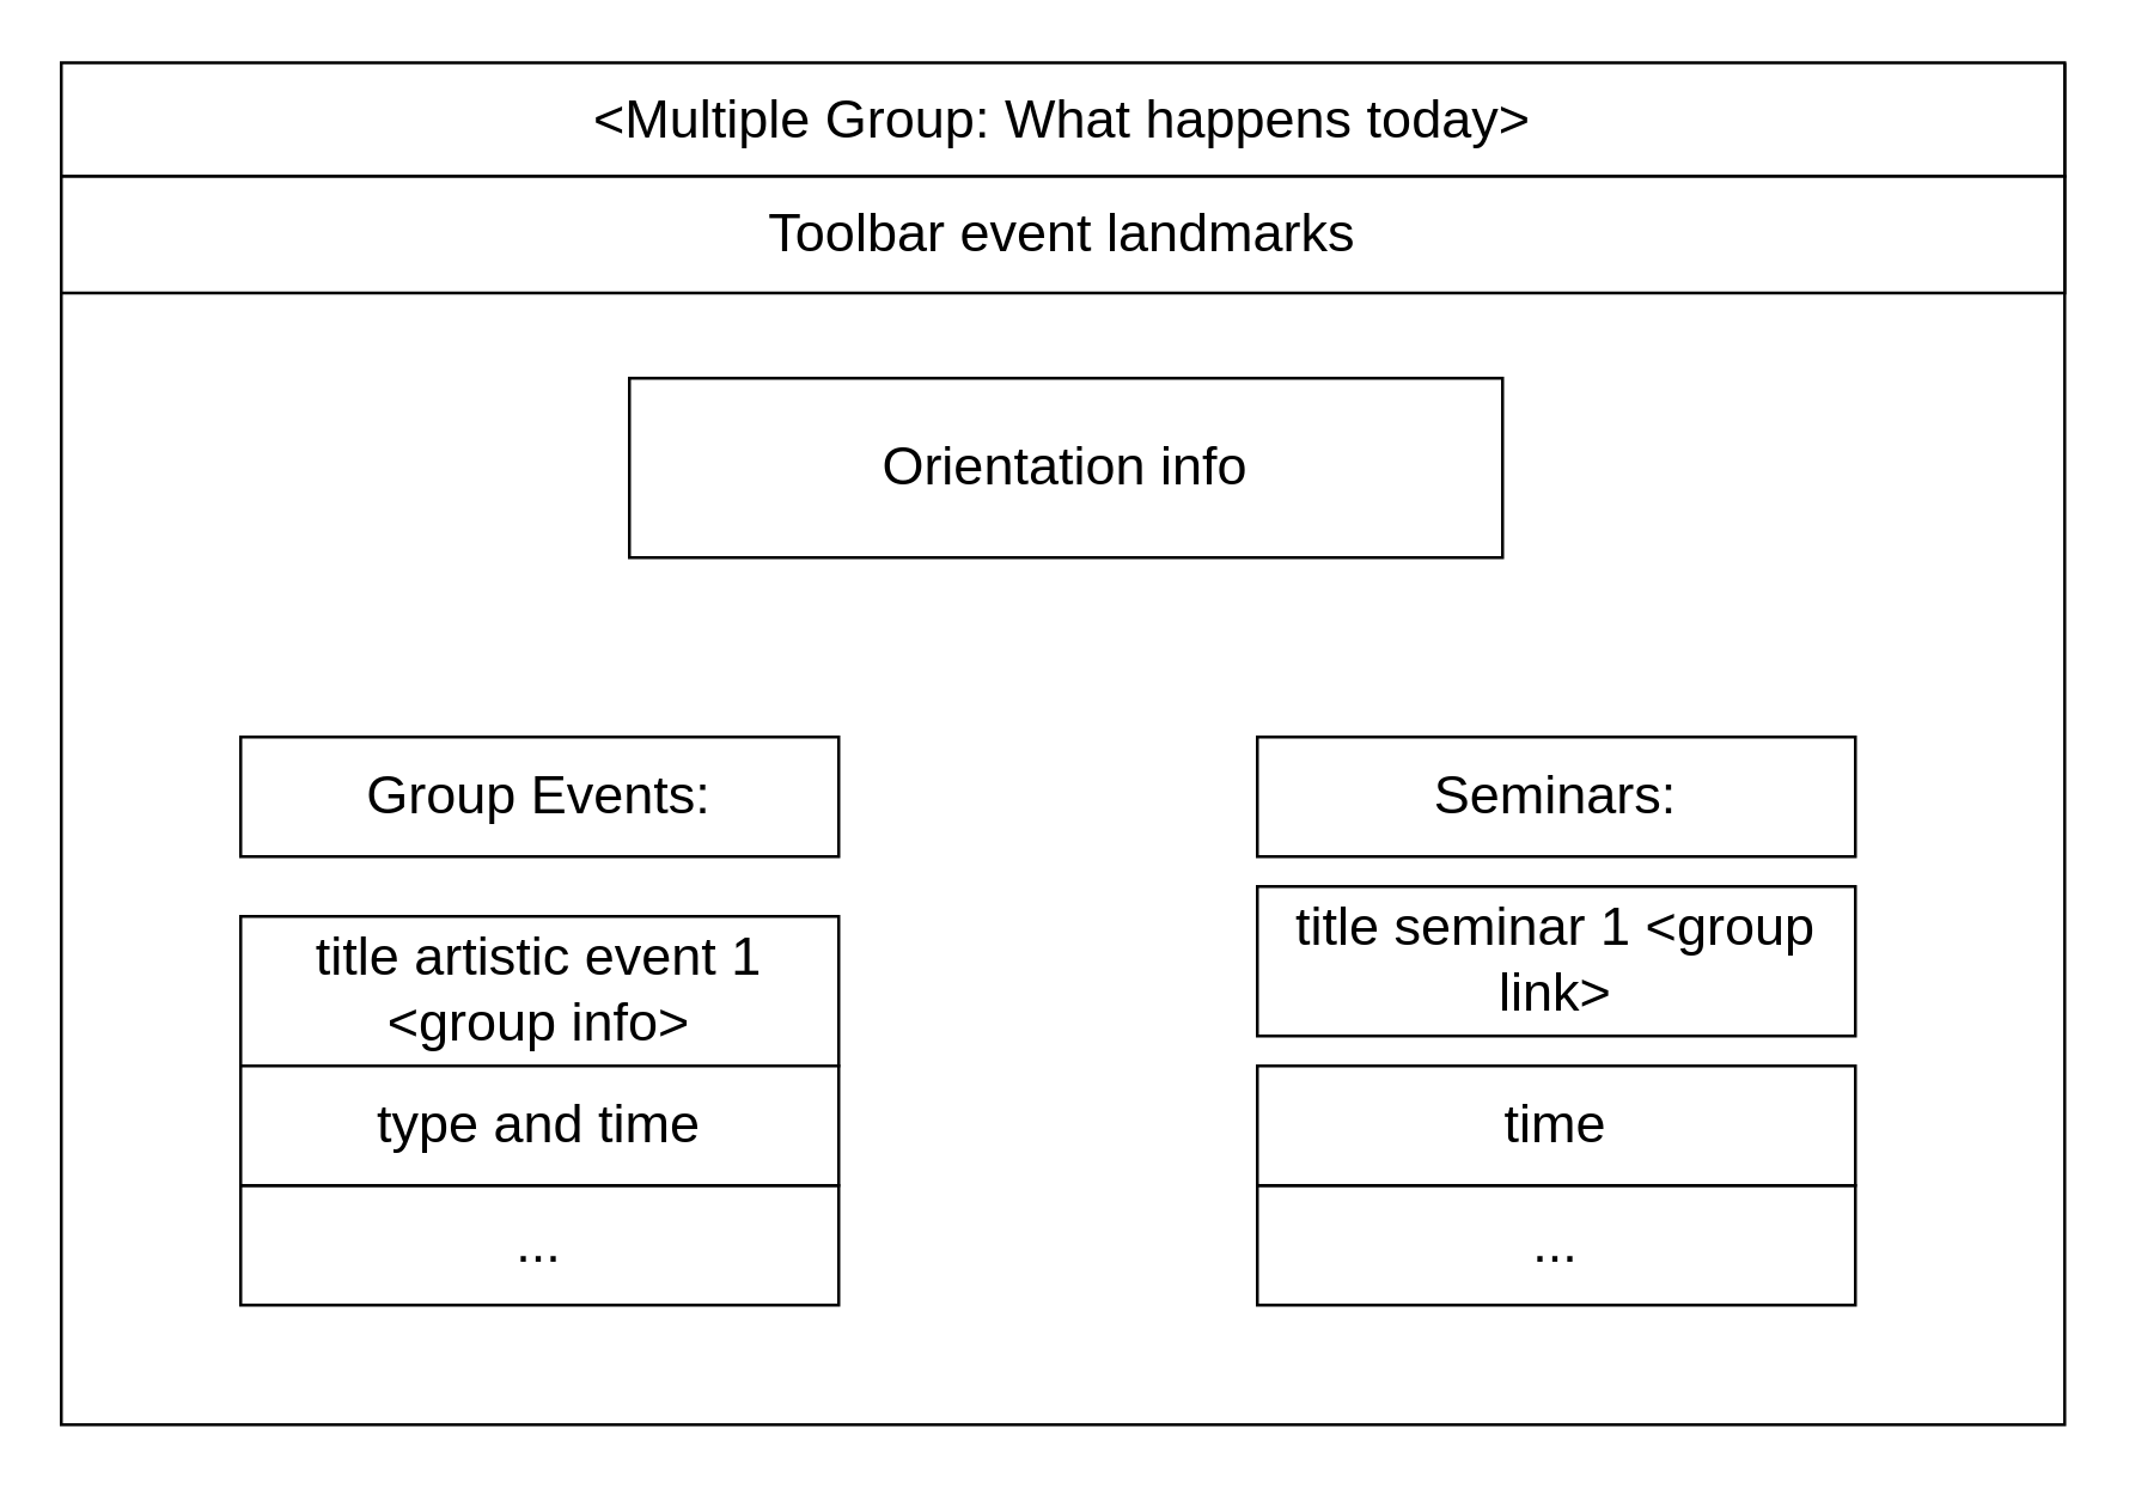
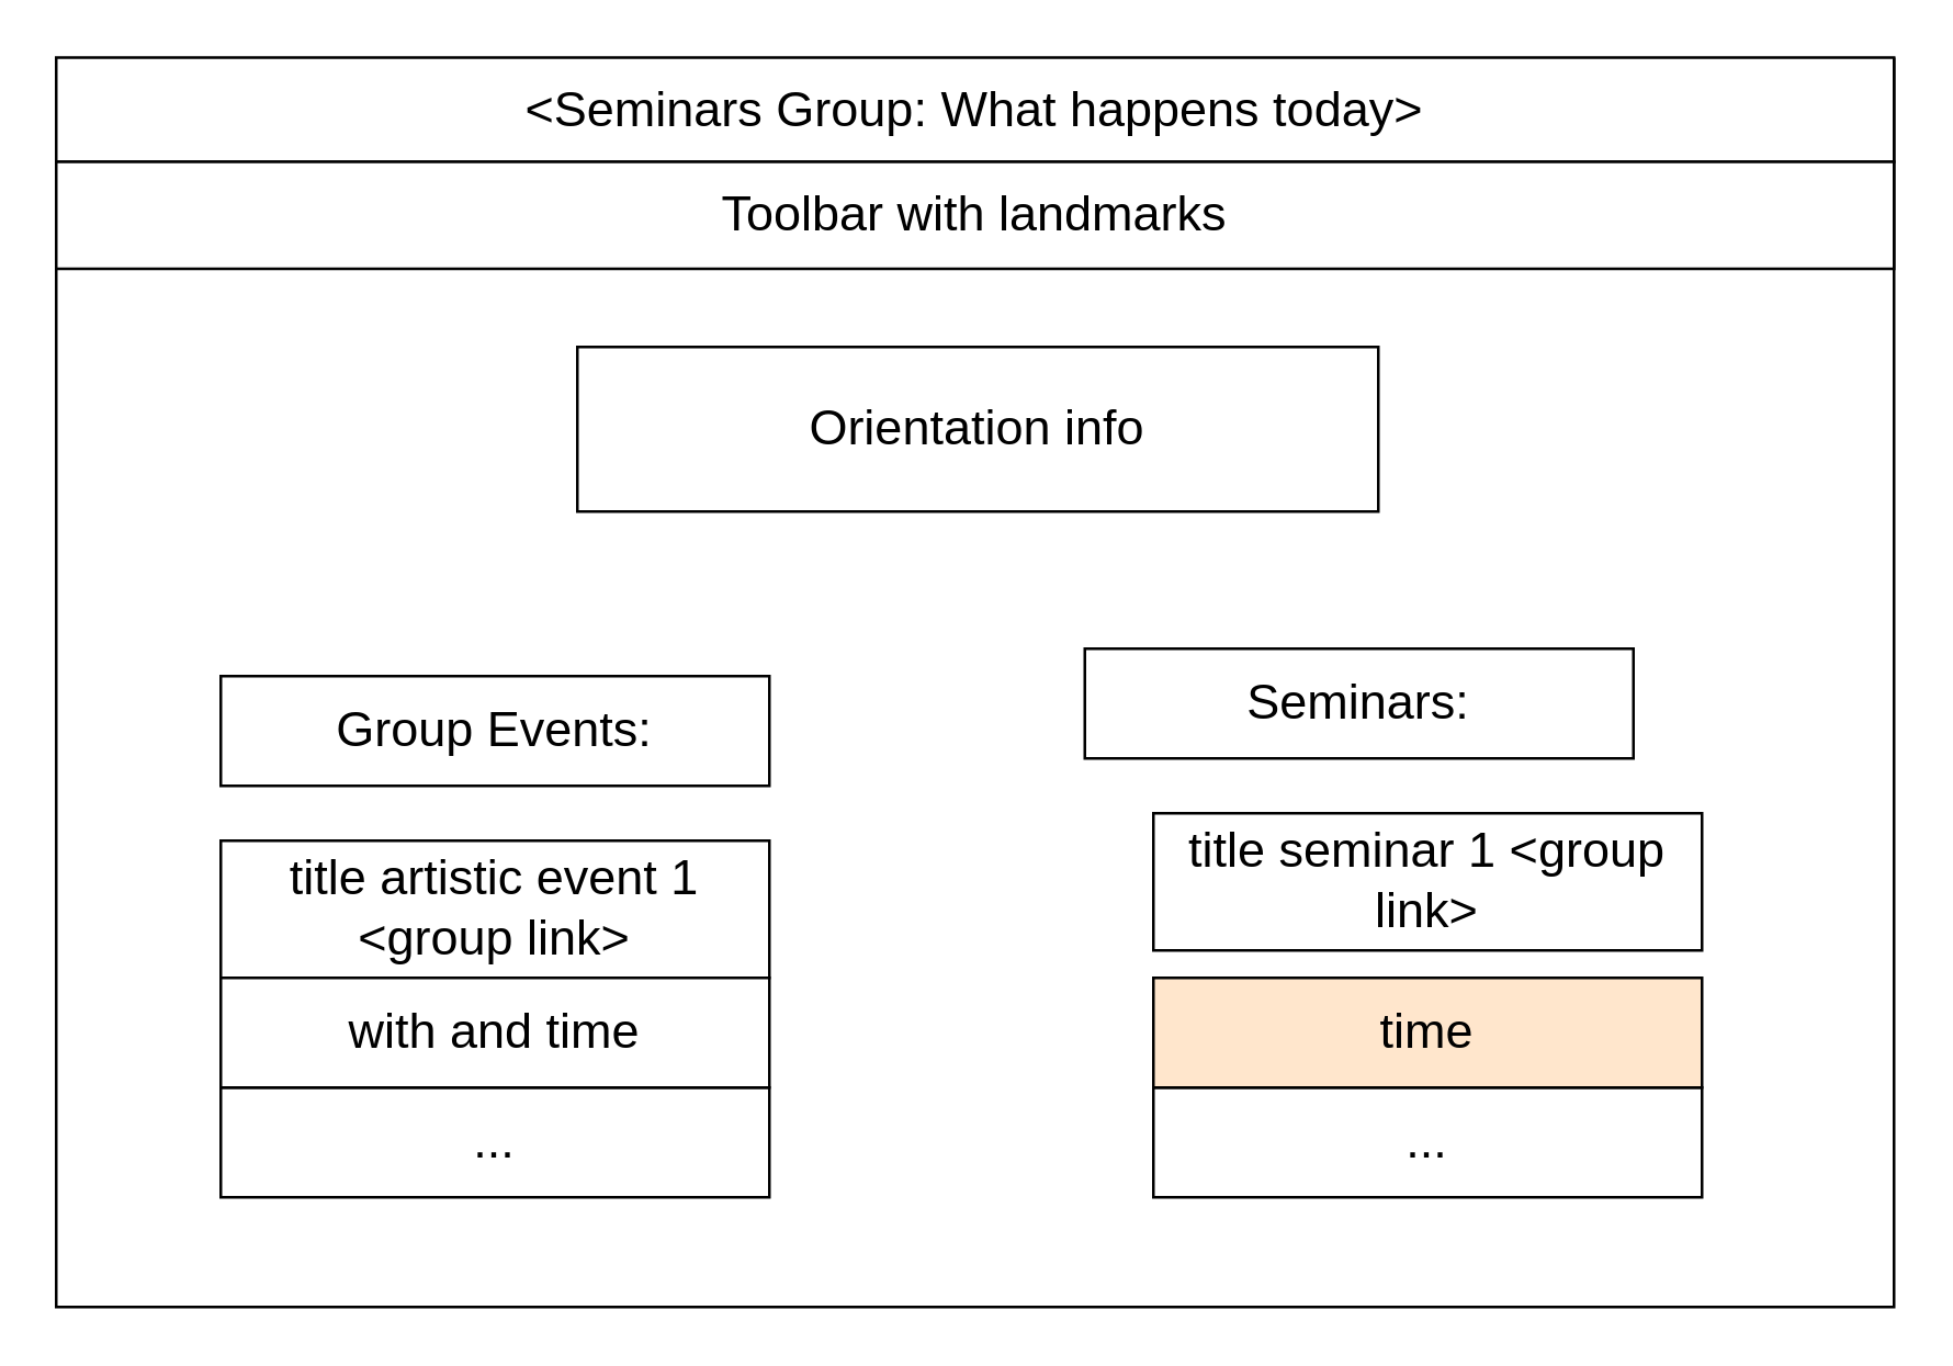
- <mxCell id="3" value="&lt;div style=&quot;text-align: left ; font-size: 18px&quot;&gt;&lt;/div&gt;&lt;span style=&quot;text-align: left&quot;&gt;&amp;lt;Multiple Group&lt;/span&gt;&lt;span style=&quot;text-align: left&quot;&gt;: What happens today&amp;gt;&lt;/span&gt;&lt;span style=&quot;text-align: left&quot;&gt;&lt;br&gt;&lt;/span&gt;" style="rounded=0;whiteSpace=wrap;html=1;fontSize=18;" parent="1" vertex="1"><mxGeometry x="20" y="20.5" width="670" height="38" as="geometry" /></mxCell>
+ <mxCell id="3" value="&lt;div style=&quot;text-align: left ; font-size: 18px&quot;&gt;&lt;/div&gt;&lt;span style=&quot;text-align: left&quot;&gt;&amp;lt;Seminars Group&lt;/span&gt;&lt;span style=&quot;text-align: left&quot;&gt;: What happens today&amp;gt;&lt;/span&gt;&lt;span style=&quot;text-align: left&quot;&gt;&lt;br&gt;&lt;/span&gt;" style="rounded=0;whiteSpace=wrap;html=1;fontSize=18;" parent="1" vertex="1"><mxGeometry x="20" y="20.5" width="670" height="38" as="geometry" /></mxCell>
- <mxCell id="4" value="Toolbar event landmarks" style="rounded=0;whiteSpace=wrap;html=1;fontSize=18;" parent="1" vertex="1"><mxGeometry x="20" y="58.5" width="670" height="39" as="geometry" /></mxCell>
+ <mxCell id="4" value="Toolbar with landmarks" style="rounded=0;whiteSpace=wrap;html=1;fontSize=18;" parent="1" vertex="1"><mxGeometry x="20" y="58.5" width="670" height="39" as="geometry" /></mxCell>
- <mxCell id="13" value="Seminars:" style="rounded=0;whiteSpace=wrap;html=1;fontSize=18;" parent="1" vertex="1"><mxGeometry x="420" y="246" width="200" height="40" as="geometry" /></mxCell>
+ <mxCell id="13" value="Seminars:" style="rounded=0;whiteSpace=wrap;html=1;fontSize=18;" parent="1" vertex="1"><mxGeometry x="395" y="236" width="200" height="40" as="geometry" /></mxCell>
- <mxCell id="6" value="title artistic event 1 &amp;lt;group info&amp;gt;" style="rounded=0;whiteSpace=wrap;html=1;fontSize=18;" parent="1" vertex="1"><mxGeometry x="80" y="306" width="200" height="50" as="geometry" /></mxCell>
+ <mxCell id="6" value="title artistic event 1 &amp;lt;group link&amp;gt;" style="rounded=0;whiteSpace=wrap;html=1;fontSize=18;" parent="1" vertex="1"><mxGeometry x="80" y="306" width="200" height="50" as="geometry" /></mxCell>
- <mxCell id="7" value="type and time" style="rounded=0;whiteSpace=wrap;html=1;fontSize=18;" parent="1" vertex="1"><mxGeometry x="80" y="356" width="200" height="40" as="geometry" /></mxCell>
+ <mxCell id="7" value="with and time" style="rounded=0;whiteSpace=wrap;html=1;fontSize=18;" parent="1" vertex="1"><mxGeometry x="80" y="356" width="200" height="40" as="geometry" /></mxCell>
- <mxCell id="12" value="time" style="rounded=0;whiteSpace=wrap;html=1;fontSize=18;" parent="1" vertex="1"><mxGeometry x="420" y="356" width="200" height="40" as="geometry" /></mxCell>
+ <mxCell id="12" value="time" style="rounded=0;whiteSpace=wrap;html=1;fontSize=18;fillColor=#ffe6cc;" parent="1" vertex="1"><mxGeometry x="420" y="356" width="200" height="40" as="geometry" /></mxCell>
